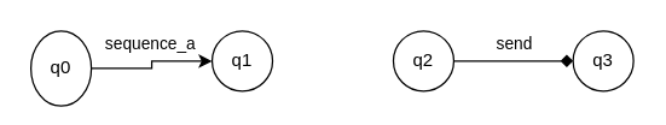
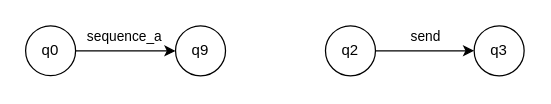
- <mxCell id="5" value="q1" style="ellipse;whiteSpace=wrap;html=1;aspect=fixed;" vertex="1" parent="1"><mxGeometry x="140" y="20.05" width="40" height="40" as="geometry" /></mxCell>
+ <mxCell id="5" value="q9" style="ellipse;whiteSpace=wrap;html=1;aspect=fixed;" vertex="1" parent="1"><mxGeometry x="140" y="20.05" width="40" height="40" as="geometry" /></mxCell>
- <mxCell id="6" style="edgeStyle=orthogonalEdgeStyle;rounded=0;orthogonalLoop=1;jettySize=auto;html=1;endArrow=diamond;" edge="1" parent="1" source="8" target="9"><mxGeometry relative="1" as="geometry" /></mxCell>
+ <mxCell id="6" style="edgeStyle=orthogonalEdgeStyle;rounded=0;orthogonalLoop=1;jettySize=auto;html=1;" edge="1" parent="1" source="8" target="9"><mxGeometry relative="1" as="geometry" /></mxCell>
- <mxCell id="4" value="q0" style="ellipse;whiteSpace=wrap;html=1;aspect=fixed;" vertex="1" parent="1"><mxGeometry x="20" y="20" width="40" height="50" as="geometry" /></mxCell>
+ <mxCell id="4" value="q0" style="ellipse;whiteSpace=wrap;html=1;aspect=fixed;" vertex="1" parent="1"><mxGeometry x="20" y="20" width="40" height="40" as="geometry" /></mxCell>
